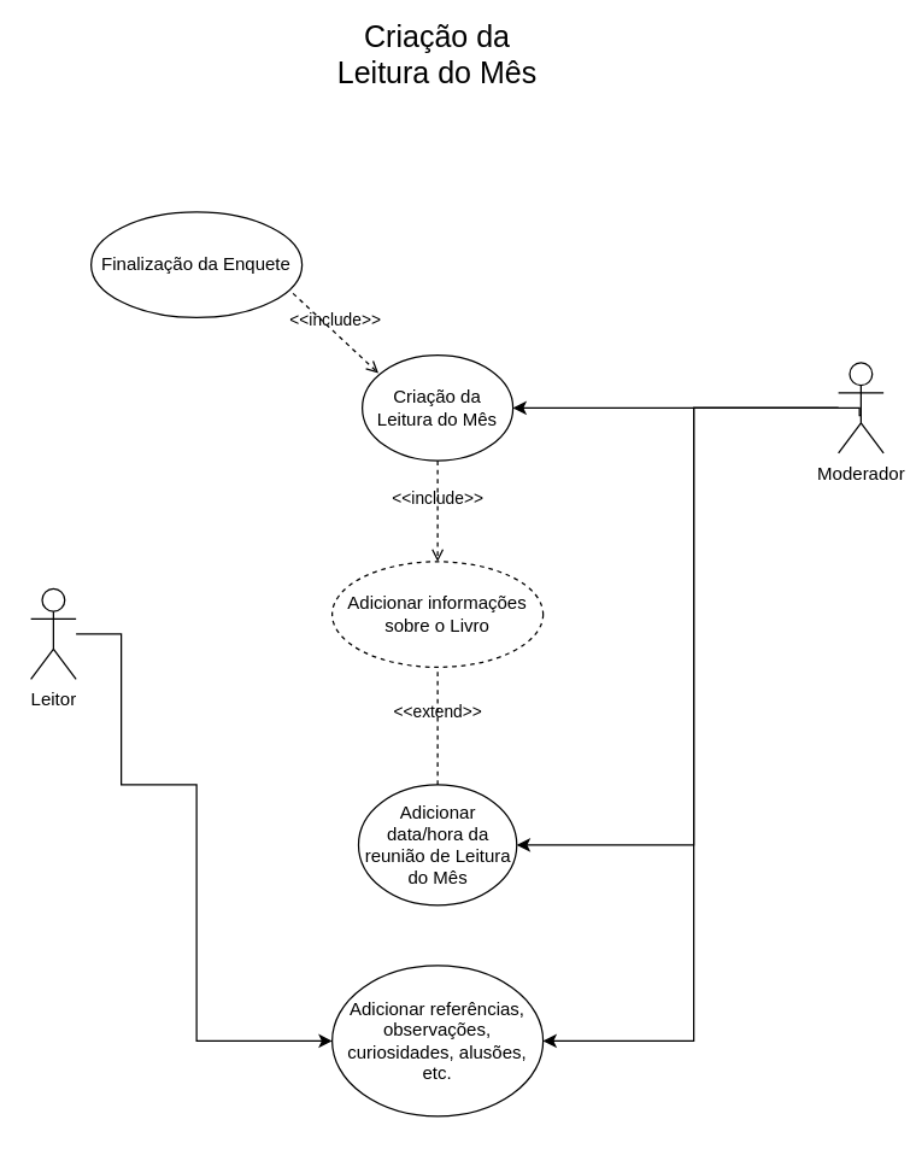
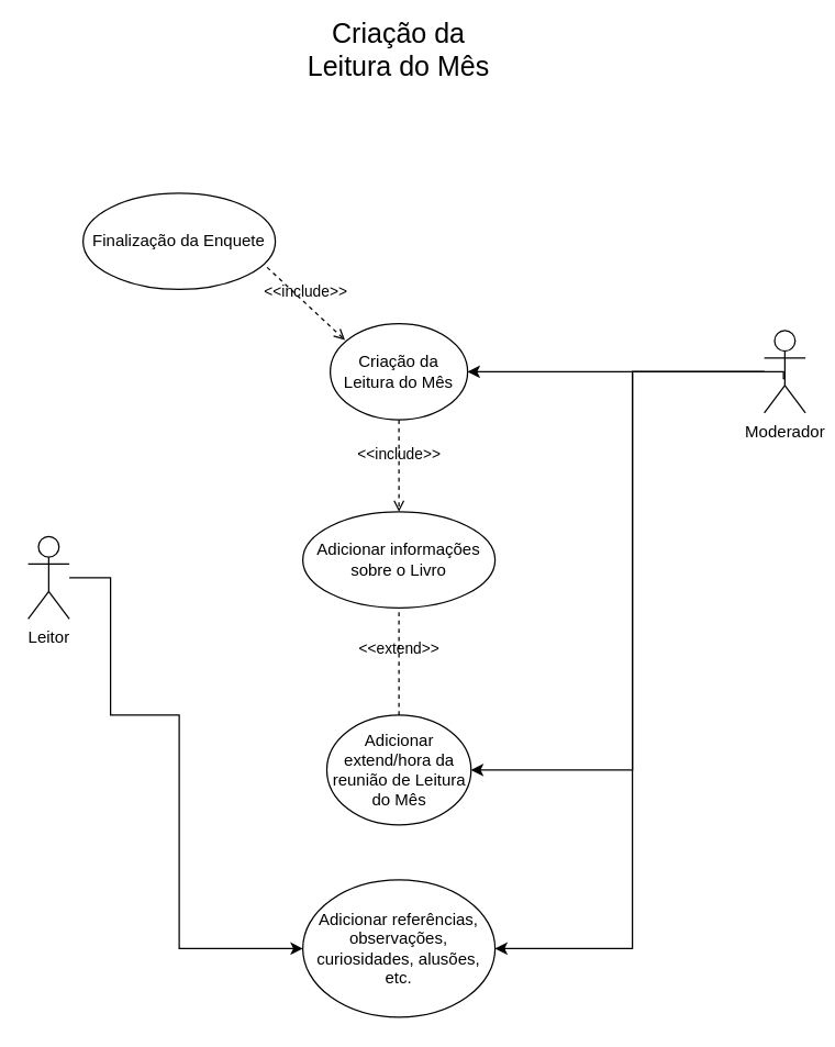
- <mxCell id="10" value="Adicionar informações sobre o Livro" style="ellipse;whiteSpace=wrap;html=1;dashed=1;" parent="1" vertex="1"><mxGeometry x="220" y="372" width="140" height="70" as="geometry" /></mxCell>
+ <mxCell id="10" value="Adicionar informações sobre o Livro" style="ellipse;whiteSpace=wrap;html=1;" parent="1" vertex="1"><mxGeometry x="220" y="372" width="140" height="70" as="geometry" /></mxCell>
- <mxCell id="14" value="Adicionar data/hora da reunião de Leitura do Mês" style="ellipse;whiteSpace=wrap;html=1;" parent="1" vertex="1"><mxGeometry x="237.5" y="520" width="105" height="80" as="geometry" /></mxCell>
+ <mxCell id="14" value="Adicionar extend/hora da reunião de Leitura do Mês" style="ellipse;whiteSpace=wrap;html=1;" parent="1" vertex="1"><mxGeometry x="237.5" y="520" width="105" height="80" as="geometry" /></mxCell>
